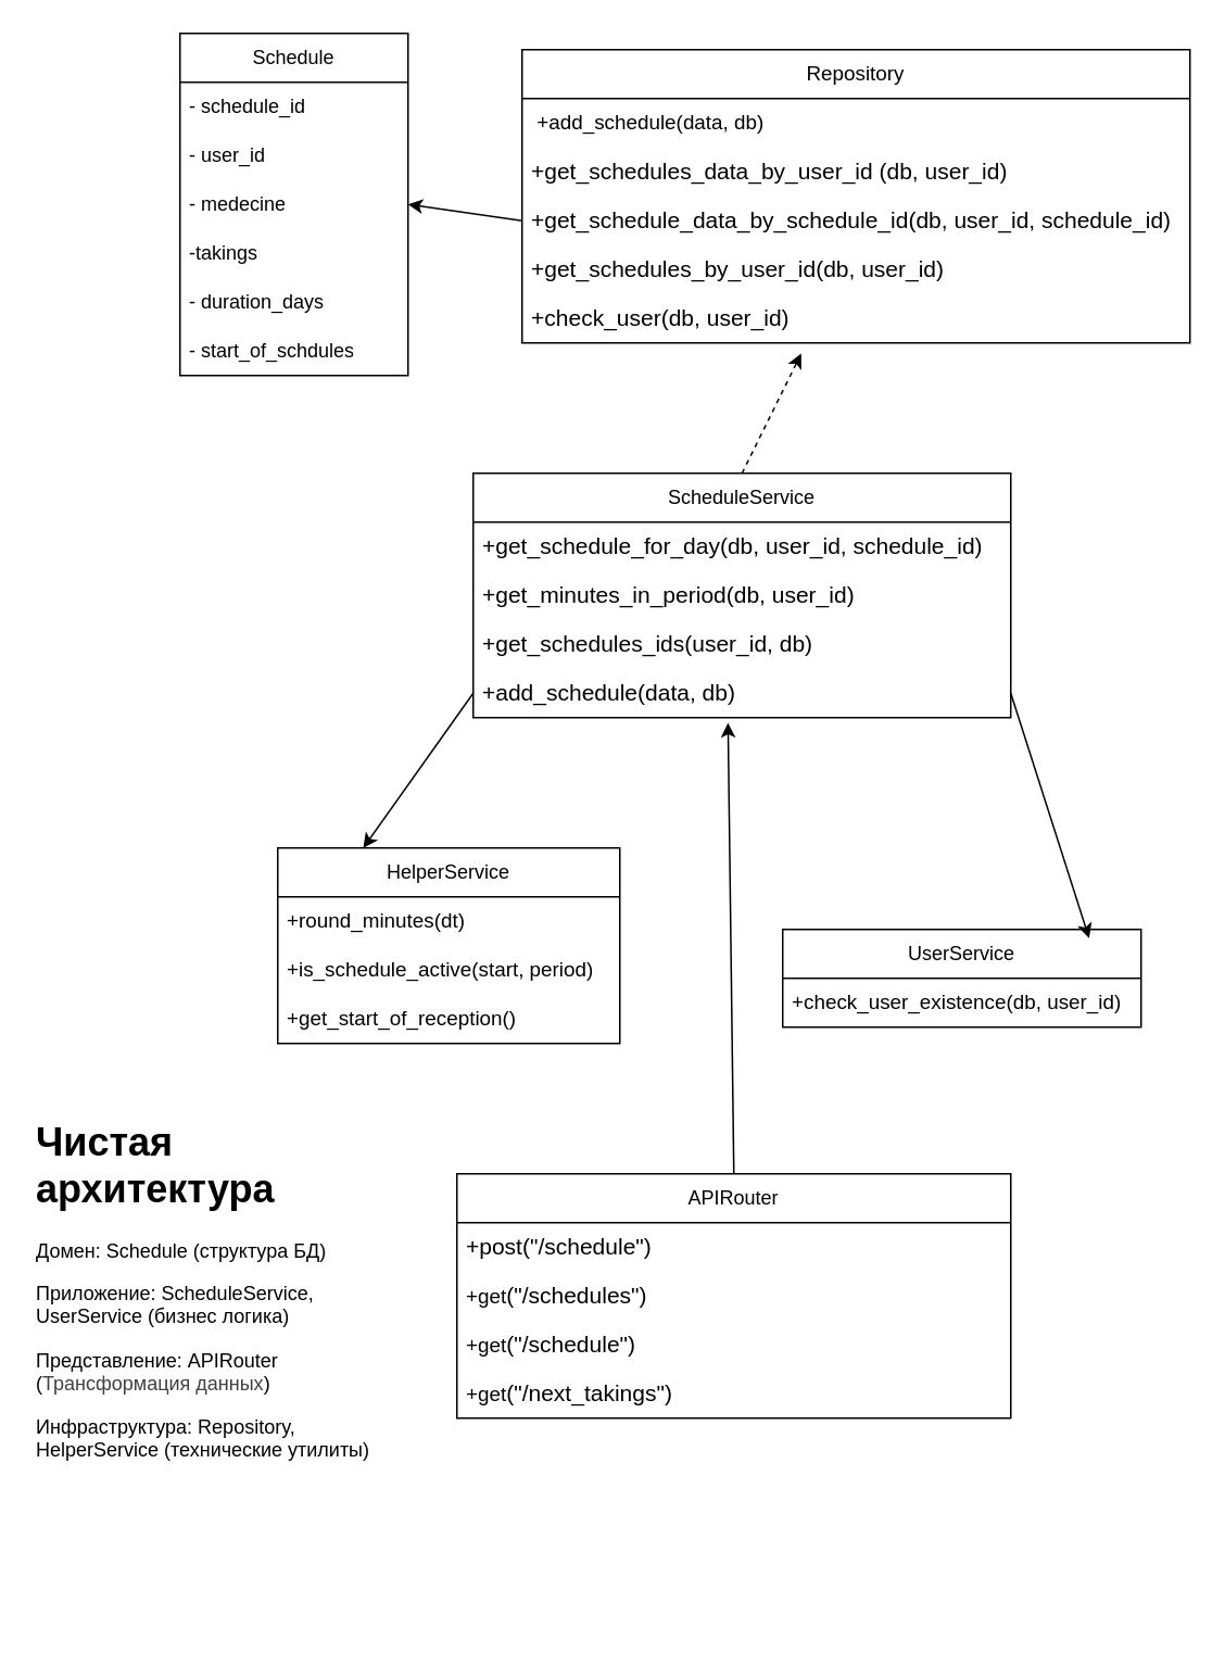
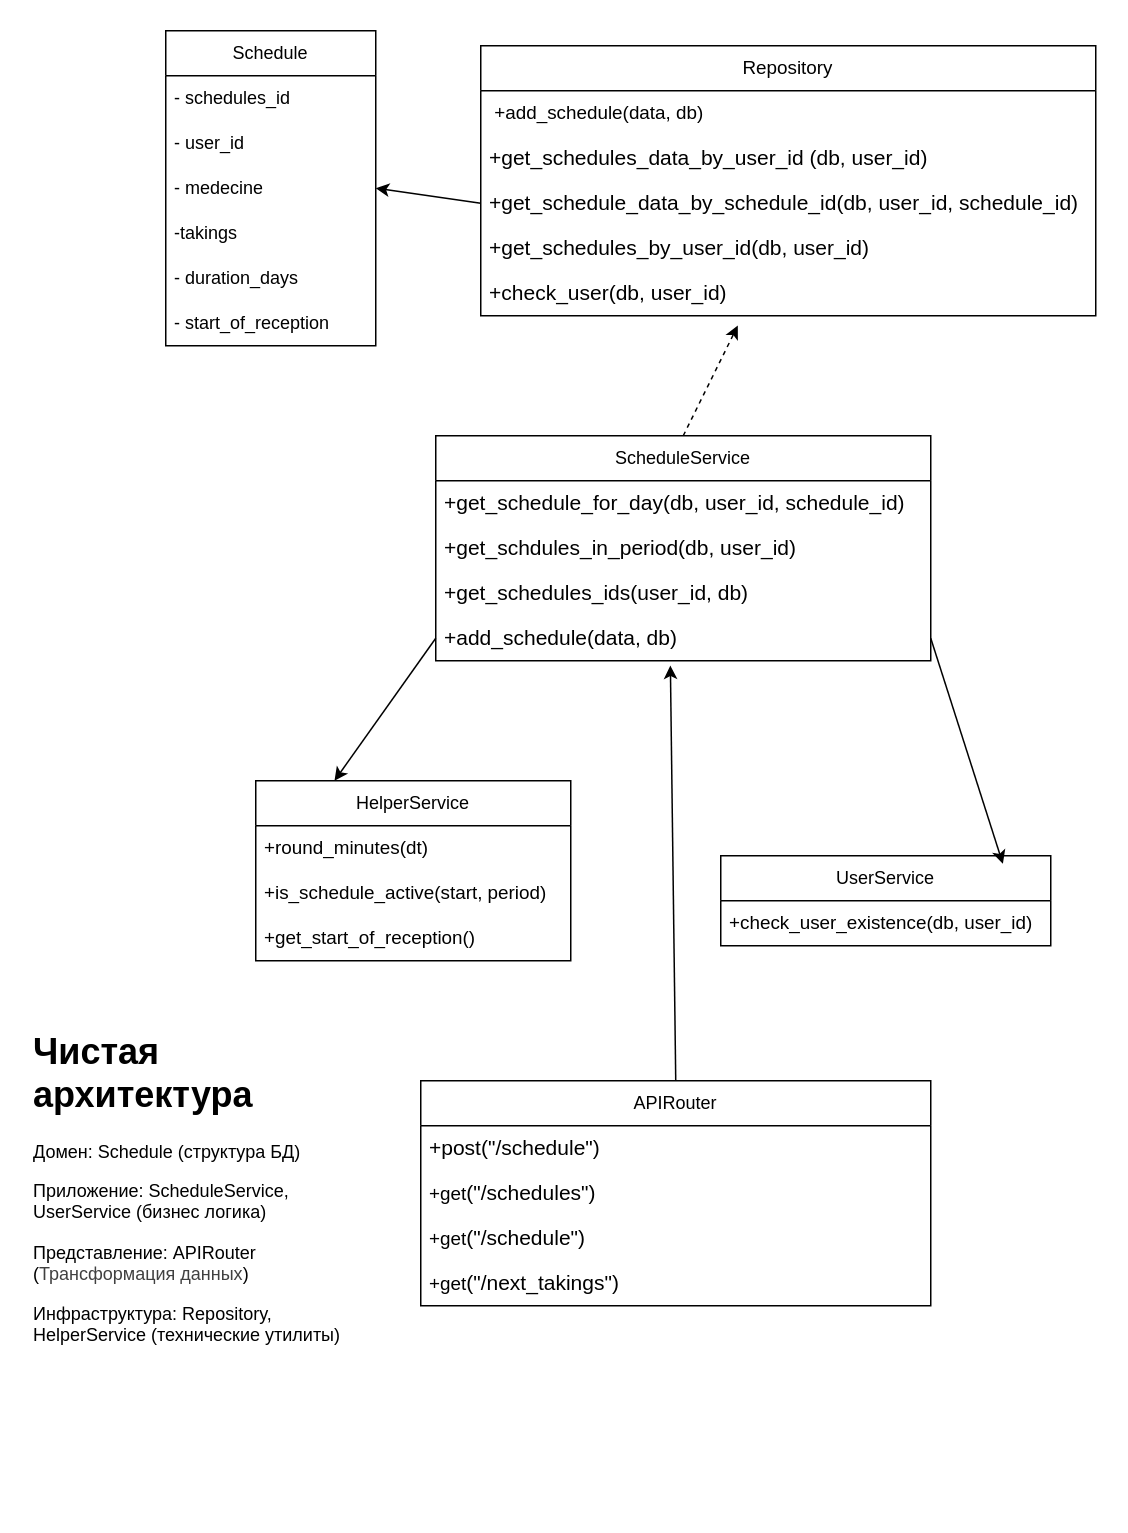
- <mxCell id="3" value="- schedule_id" style="text;strokeColor=none;fillColor=none;align=left;verticalAlign=middle;spacingLeft=4;spacingRight=4;overflow=hidden;points=[[0,0.5],[1,0.5]];portConstraint=eastwest;rotatable=0;whiteSpace=wrap;html=1;" vertex="1" parent="2"><mxGeometry y="30" width="140" height="30" as="geometry" /></mxCell>
+ <mxCell id="3" value="- schedules_id" style="text;strokeColor=none;fillColor=none;align=left;verticalAlign=middle;spacingLeft=4;spacingRight=4;overflow=hidden;points=[[0,0.5],[1,0.5]];portConstraint=eastwest;rotatable=0;whiteSpace=wrap;html=1;" vertex="1" parent="2"><mxGeometry y="30" width="140" height="30" as="geometry" /></mxCell>
- <mxCell id="8" value="- start_of_schdules" style="text;strokeColor=none;fillColor=none;align=left;verticalAlign=middle;spacingLeft=4;spacingRight=4;overflow=hidden;points=[[0,0.5],[1,0.5]];portConstraint=eastwest;rotatable=0;whiteSpace=wrap;html=1;" vertex="1" parent="2"><mxGeometry y="180" width="140" height="30" as="geometry" /></mxCell>
+ <mxCell id="8" value="- start_of_reception" style="text;strokeColor=none;fillColor=none;align=left;verticalAlign=middle;spacingLeft=4;spacingRight=4;overflow=hidden;points=[[0,0.5],[1,0.5]];portConstraint=eastwest;rotatable=0;whiteSpace=wrap;html=1;" vertex="1" parent="2"><mxGeometry y="180" width="140" height="30" as="geometry" /></mxCell>
- <mxCell id="11" value="&lt;div style=&quot;font-size: 14px; line-height: 19px; white-space: pre;&quot;&gt;&lt;font face=&quot;Helvetica&quot; style=&quot;color: rgb(0, 0, 0);&quot;&gt;+get_minutes_in_period(db, user_id)&lt;/font&gt;&lt;/div&gt;" style="text;strokeColor=none;fillColor=none;align=left;verticalAlign=middle;spacingLeft=4;spacingRight=4;overflow=hidden;points=[[0,0.5],[1,0.5]];portConstraint=eastwest;rotatable=0;whiteSpace=wrap;html=1;" vertex="1" parent="9"><mxGeometry y="60" width="330" height="30" as="geometry" /></mxCell>
+ <mxCell id="11" value="&lt;div style=&quot;font-size: 14px; line-height: 19px; white-space: pre;&quot;&gt;&lt;font face=&quot;Helvetica&quot; style=&quot;color: rgb(0, 0, 0);&quot;&gt;+get_schdules_in_period(db, user_id)&lt;/font&gt;&lt;/div&gt;" style="text;strokeColor=none;fillColor=none;align=left;verticalAlign=middle;spacingLeft=4;spacingRight=4;overflow=hidden;points=[[0,0.5],[1,0.5]];portConstraint=eastwest;rotatable=0;whiteSpace=wrap;html=1;" vertex="1" parent="9"><mxGeometry y="60" width="330" height="30" as="geometry" /></mxCell>
